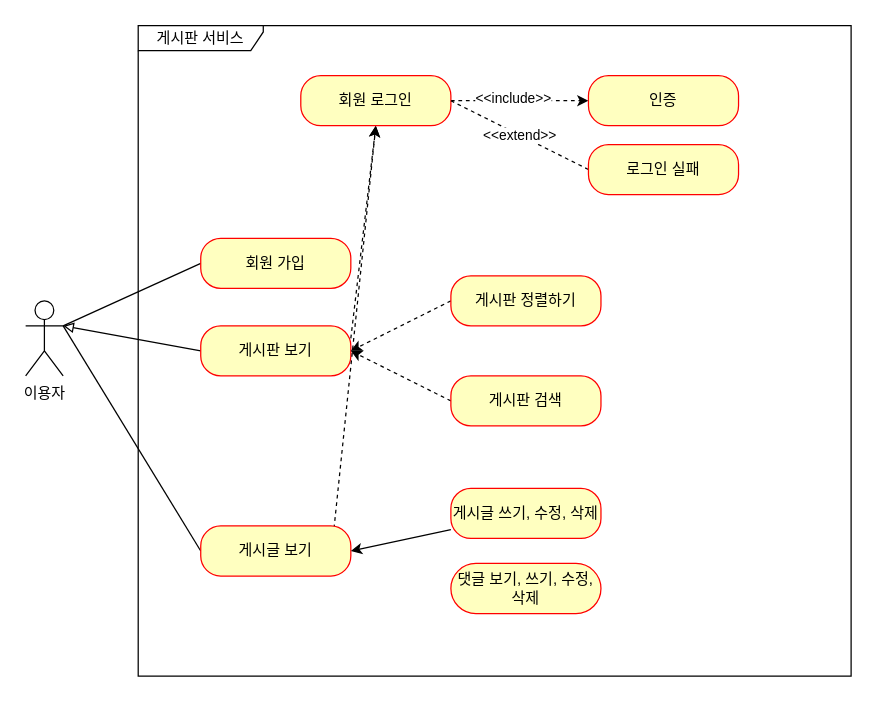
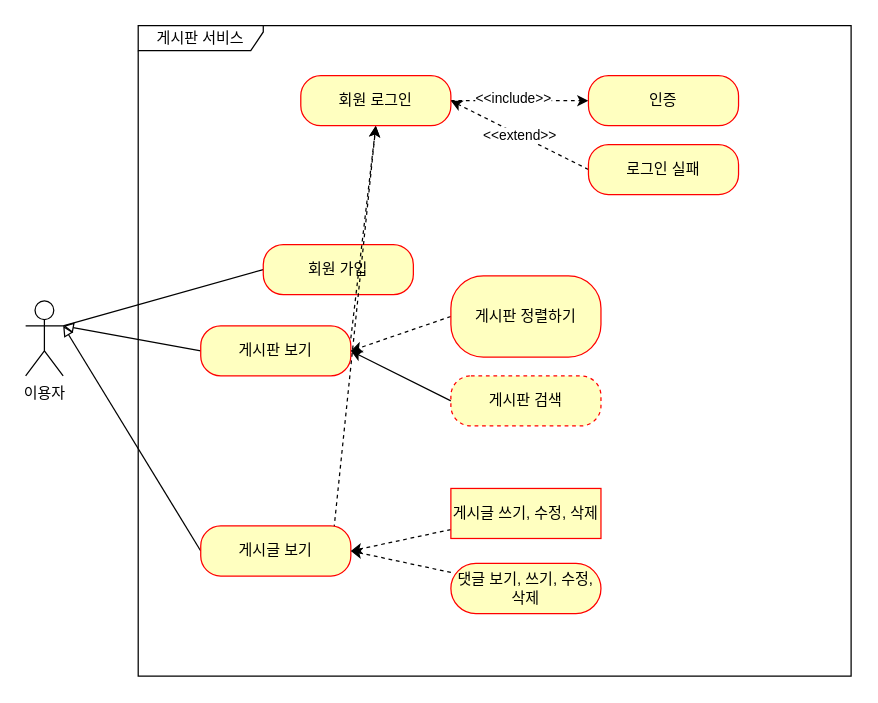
- <mxCell id="17" value="&amp;lt;&amp;lt;extend&amp;gt;&amp;gt;" style="rounded=0;orthogonalLoop=1;jettySize=auto;html=1;endArrow=none;endFill=1;exitX=0;exitY=0.5;exitDx=0;exitDy=0;dashed=1;entryX=1;entryY=0.5;entryDx=0;entryDy=0;" edge="1" parent="1" source="18" target="14"><mxGeometry relative="1" as="geometry"><mxPoint x="340" y="80" as="targetPoint" /></mxGeometry></mxCell>
+ <mxCell id="17" value="&amp;lt;&amp;lt;extend&amp;gt;&amp;gt;" style="rounded=0;orthogonalLoop=1;jettySize=auto;html=1;endArrow=classic;endFill=1;exitX=0;exitY=0.5;exitDx=0;exitDy=0;dashed=1;entryX=1;entryY=0.5;entryDx=0;entryDy=0;" edge="1" parent="1" source="18" target="14"><mxGeometry relative="1" as="geometry"><mxPoint x="340" y="80" as="targetPoint" /></mxGeometry></mxCell>
- <mxCell id="5" value="회원 가입" style="rounded=1;whiteSpace=wrap;html=1;arcSize=40;fontColor=#000000;fillColor=#ffffc0;strokeColor=#ff0000;" vertex="1" parent="1"><mxGeometry x="160" y="190" width="120" height="40" as="geometry" /></mxCell>
+ <mxCell id="5" value="회원 가입" style="rounded=1;whiteSpace=wrap;html=1;arcSize=40;fontColor=#000000;fillColor=#ffffc0;strokeColor=#ff0000;" vertex="1" parent="1"><mxGeometry x="210" y="195" width="120" height="40" as="geometry" /></mxCell>
- <mxCell id="20" value="게시판 정렬하기" style="rounded=1;whiteSpace=wrap;html=1;arcSize=40;fontColor=#000000;fillColor=#ffffc0;strokeColor=#ff0000;" vertex="1" parent="1"><mxGeometry x="360" y="220" width="120" height="40" as="geometry" /></mxCell>
+ <mxCell id="20" value="게시판 정렬하기" style="rounded=1;whiteSpace=wrap;html=1;arcSize=40;fontColor=#000000;fillColor=#ffffc0;strokeColor=#ff0000;" vertex="1" parent="1"><mxGeometry x="360" y="220" width="120" height="65" as="geometry" /></mxCell>
- <mxCell id="9" style="rounded=0;orthogonalLoop=1;jettySize=auto;html=1;entryX=1;entryY=0.333;entryDx=0;entryDy=0;entryPerimeter=0;endArrow=none;endFill=0;exitX=0;exitY=0.5;exitDx=0;exitDy=0;" edge="1" parent="1" source="11" target="2"><mxGeometry relative="1" as="geometry" /></mxCell>
+ <mxCell id="9" style="rounded=0;orthogonalLoop=1;jettySize=auto;html=1;entryX=1;entryY=0.333;entryDx=0;entryDy=0;entryPerimeter=0;endArrow=block;endFill=0;exitX=0;exitY=0.5;exitDx=0;exitDy=0;" edge="1" parent="1" source="11" target="2"><mxGeometry relative="1" as="geometry" /></mxCell>
- <mxCell id="21" style="rounded=0;orthogonalLoop=1;jettySize=auto;html=1;exitX=0;exitY=0.5;exitDx=0;exitDy=0;entryX=1;entryY=0.5;entryDx=0;entryDy=0;dashed=1;endArrow=classic;endFill=1;" edge="1" parent="1" source="22" target="8"><mxGeometry relative="1" as="geometry" /></mxCell>
+ <mxCell id="21" style="rounded=0;orthogonalLoop=1;jettySize=auto;html=1;exitX=0;exitY=0.5;exitDx=0;exitDy=0;entryX=1;entryY=0.5;entryDx=0;entryDy=0;dashed=0;endArrow=classic;endFill=1;" edge="1" parent="1" source="22" target="8"><mxGeometry relative="1" as="geometry" /></mxCell>
- <mxCell id="22" value="게시판 검색" style="rounded=1;whiteSpace=wrap;html=1;arcSize=40;fontColor=#000000;fillColor=#ffffc0;strokeColor=#ff0000;" vertex="1" parent="1"><mxGeometry x="360" y="300" width="120" height="40" as="geometry" /></mxCell>
+ <mxCell id="22" value="게시판 검색" style="rounded=1;whiteSpace=wrap;html=1;arcSize=40;fontColor=#000000;fillColor=#ffffc0;strokeColor=#ff0000;dashed=1;" vertex="1" parent="1"><mxGeometry x="360" y="300" width="120" height="40" as="geometry" /></mxCell>
- <mxCell id="24" value="게시글 쓰기, 수정, 삭제" style="rounded=1;whiteSpace=wrap;html=1;arcSize=40;fontColor=#000000;fillColor=#ffffc0;strokeColor=#ff0000;" vertex="1" parent="1"><mxGeometry x="360" y="390" width="120" height="40" as="geometry" /></mxCell>
+ <mxCell id="24" value="게시글 쓰기, 수정, 삭제" style="whiteSpace=wrap;html=1;arcSize=40;fontColor=#000000;fillColor=#ffffc0;strokeColor=#ff0000;rounded=0;" vertex="1" parent="1"><mxGeometry x="360" y="390" width="120" height="40" as="geometry" /></mxCell>
- <mxCell id="23" style="rounded=0;orthogonalLoop=1;jettySize=auto;html=1;entryX=1;entryY=0.5;entryDx=0;entryDy=0;dashed=0;endArrow=classic;endFill=1;" edge="1" parent="1" source="24" target="11"><mxGeometry relative="1" as="geometry" /></mxCell>
+ <mxCell id="23" style="rounded=0;orthogonalLoop=1;jettySize=auto;html=1;entryX=1;entryY=0.5;entryDx=0;entryDy=0;dashed=1;endArrow=classic;endFill=1;" edge="1" parent="1" source="24" target="11"><mxGeometry relative="1" as="geometry" /></mxCell>
+ <mxCell id="25" style="rounded=0;orthogonalLoop=1;jettySize=auto;html=1;entryX=1;entryY=0.5;entryDx=0;entryDy=0;dashed=1;endArrow=classic;endFill=1;" edge="1" parent="1" source="26" target="11"><mxGeometry relative="1" as="geometry" /></mxCell>
